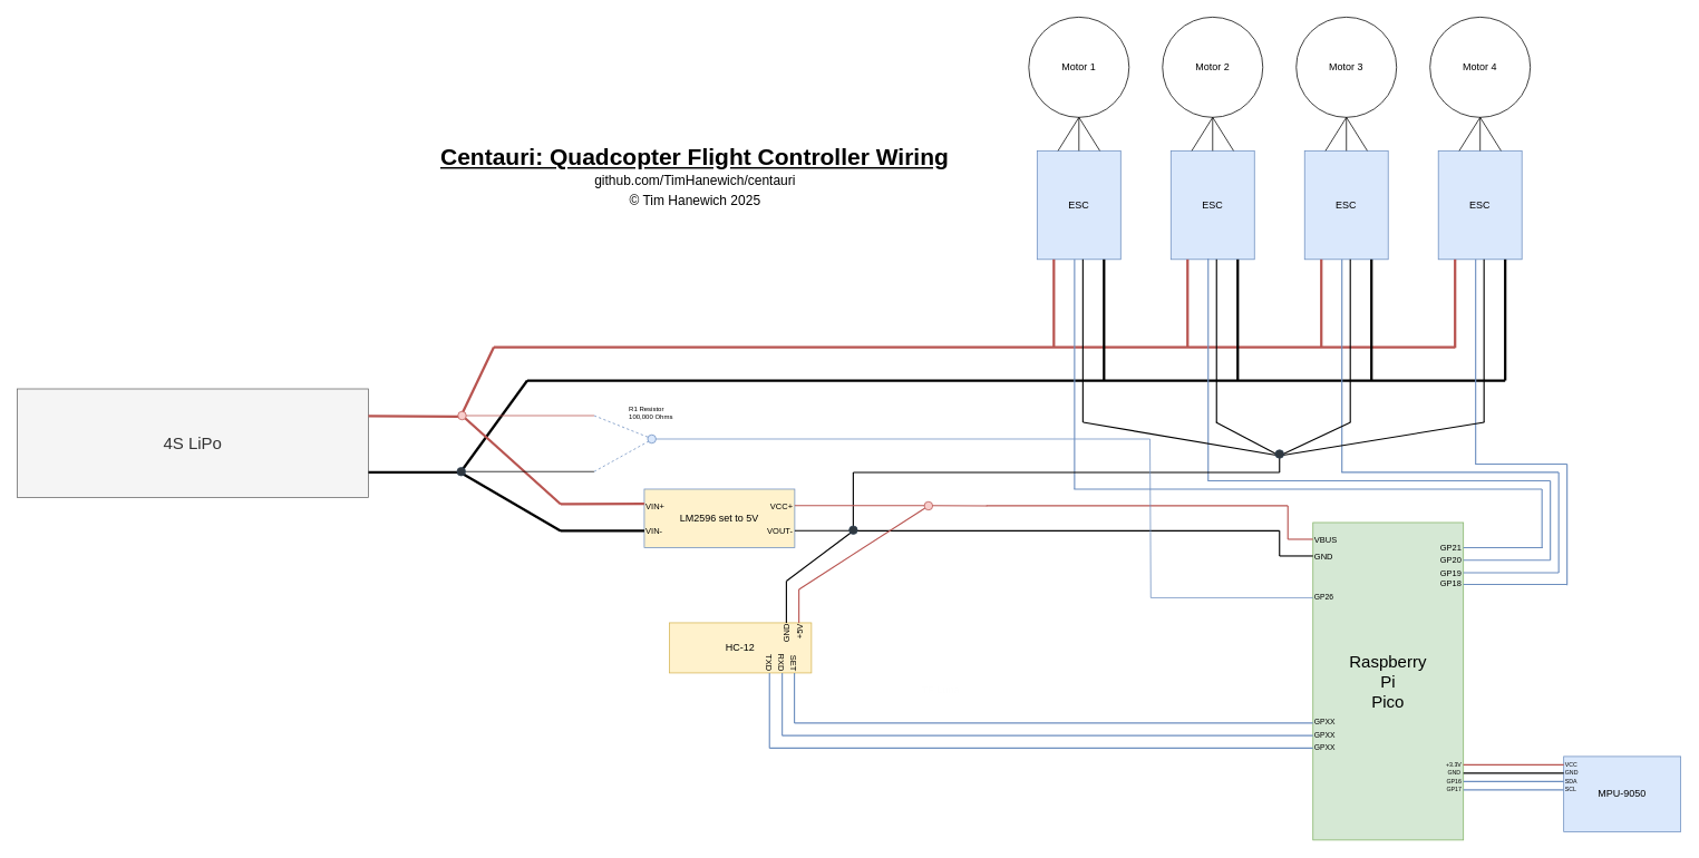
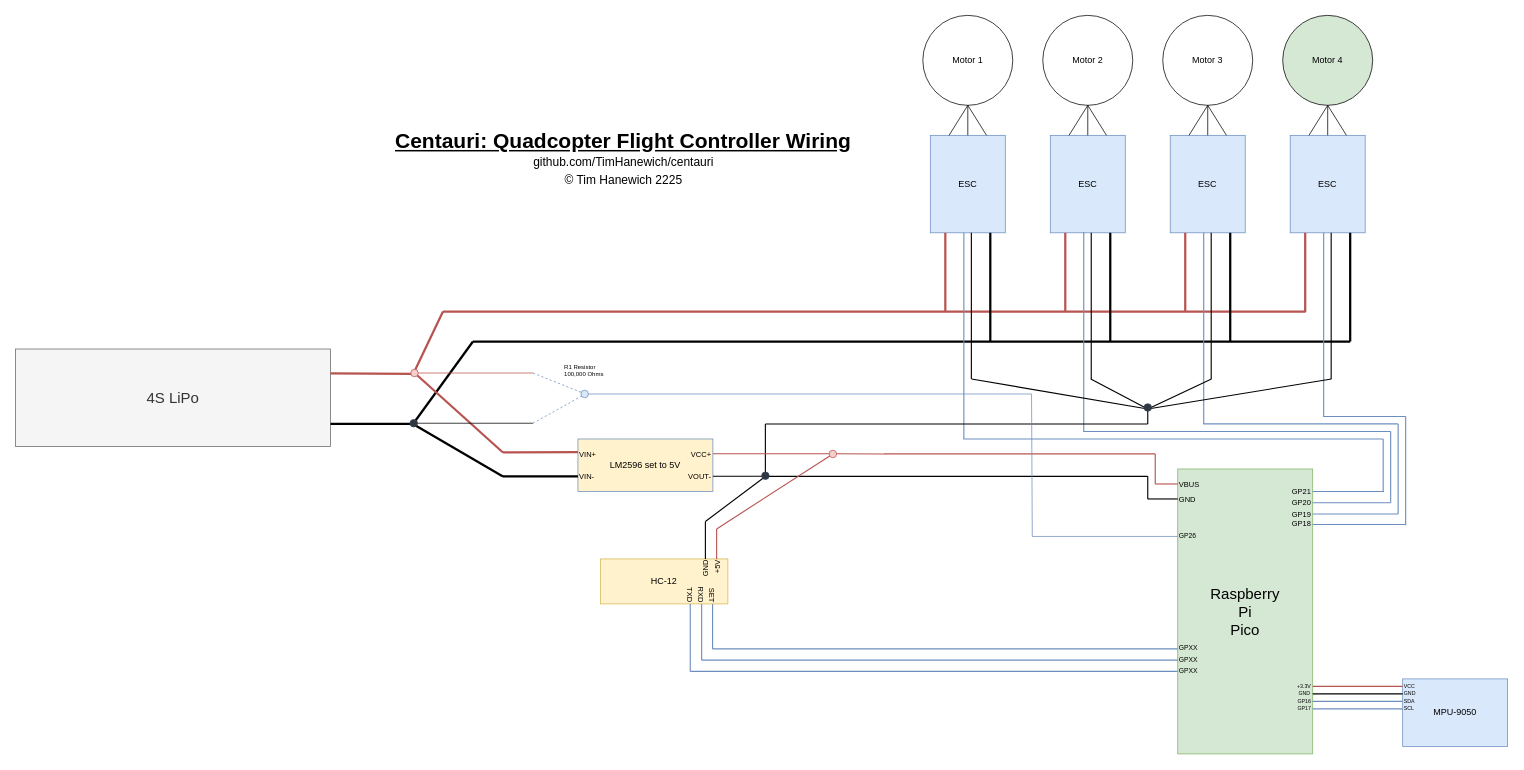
- <mxCell id="21" value="Motor 4" style="ellipse;whiteSpace=wrap;html=1;aspect=fixed;" parent="1" vertex="1"><mxGeometry x="1710" y="20" width="120" height="120" as="geometry" /></mxCell>
+ <mxCell id="21" value="Motor 4" style="ellipse;whiteSpace=wrap;html=1;aspect=fixed;fillColor=#d5e8d4;" parent="1" vertex="1"><mxGeometry x="1710" y="20" width="120" height="120" as="geometry" /></mxCell>
- <mxCell id="124" value="© Tim Hanewich 2025" style="text;html=1;align=center;verticalAlign=middle;whiteSpace=wrap;rounded=0;fontSize=16;" parent="1" vertex="1"><mxGeometry x="658.75" y="224" width="343.5" height="30" as="geometry" /></mxCell>
+ <mxCell id="124" value="© Tim Hanewich 2225" style="text;html=1;align=center;verticalAlign=middle;whiteSpace=wrap;rounded=0;fontSize=16;" parent="1" vertex="1"><mxGeometry x="658.75" y="224" width="343.5" height="30" as="geometry" /></mxCell>
